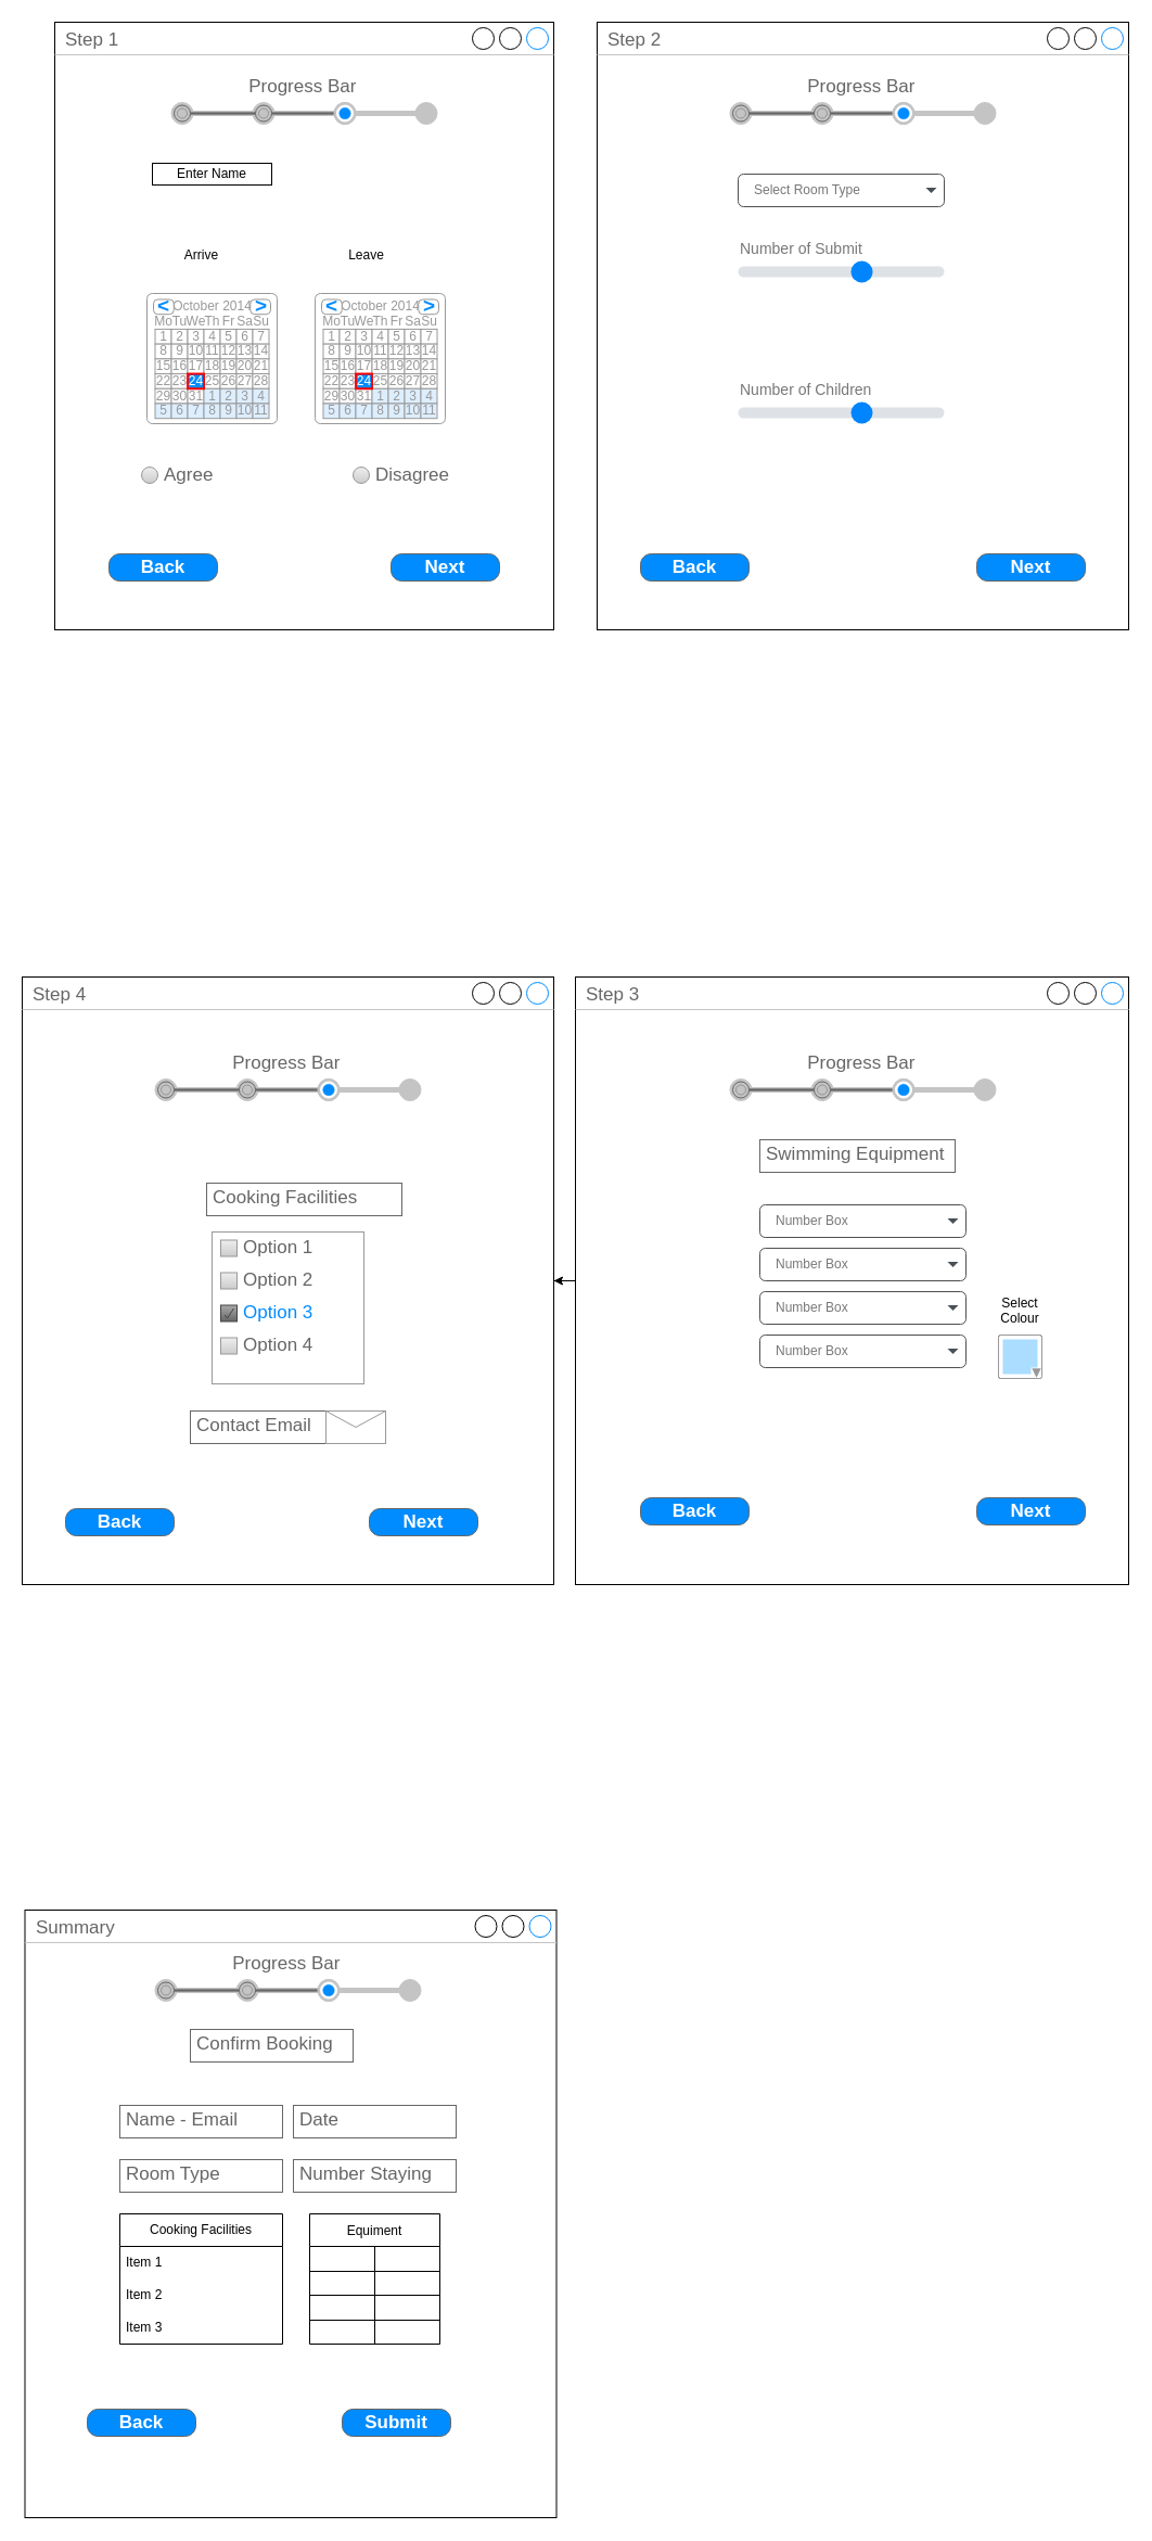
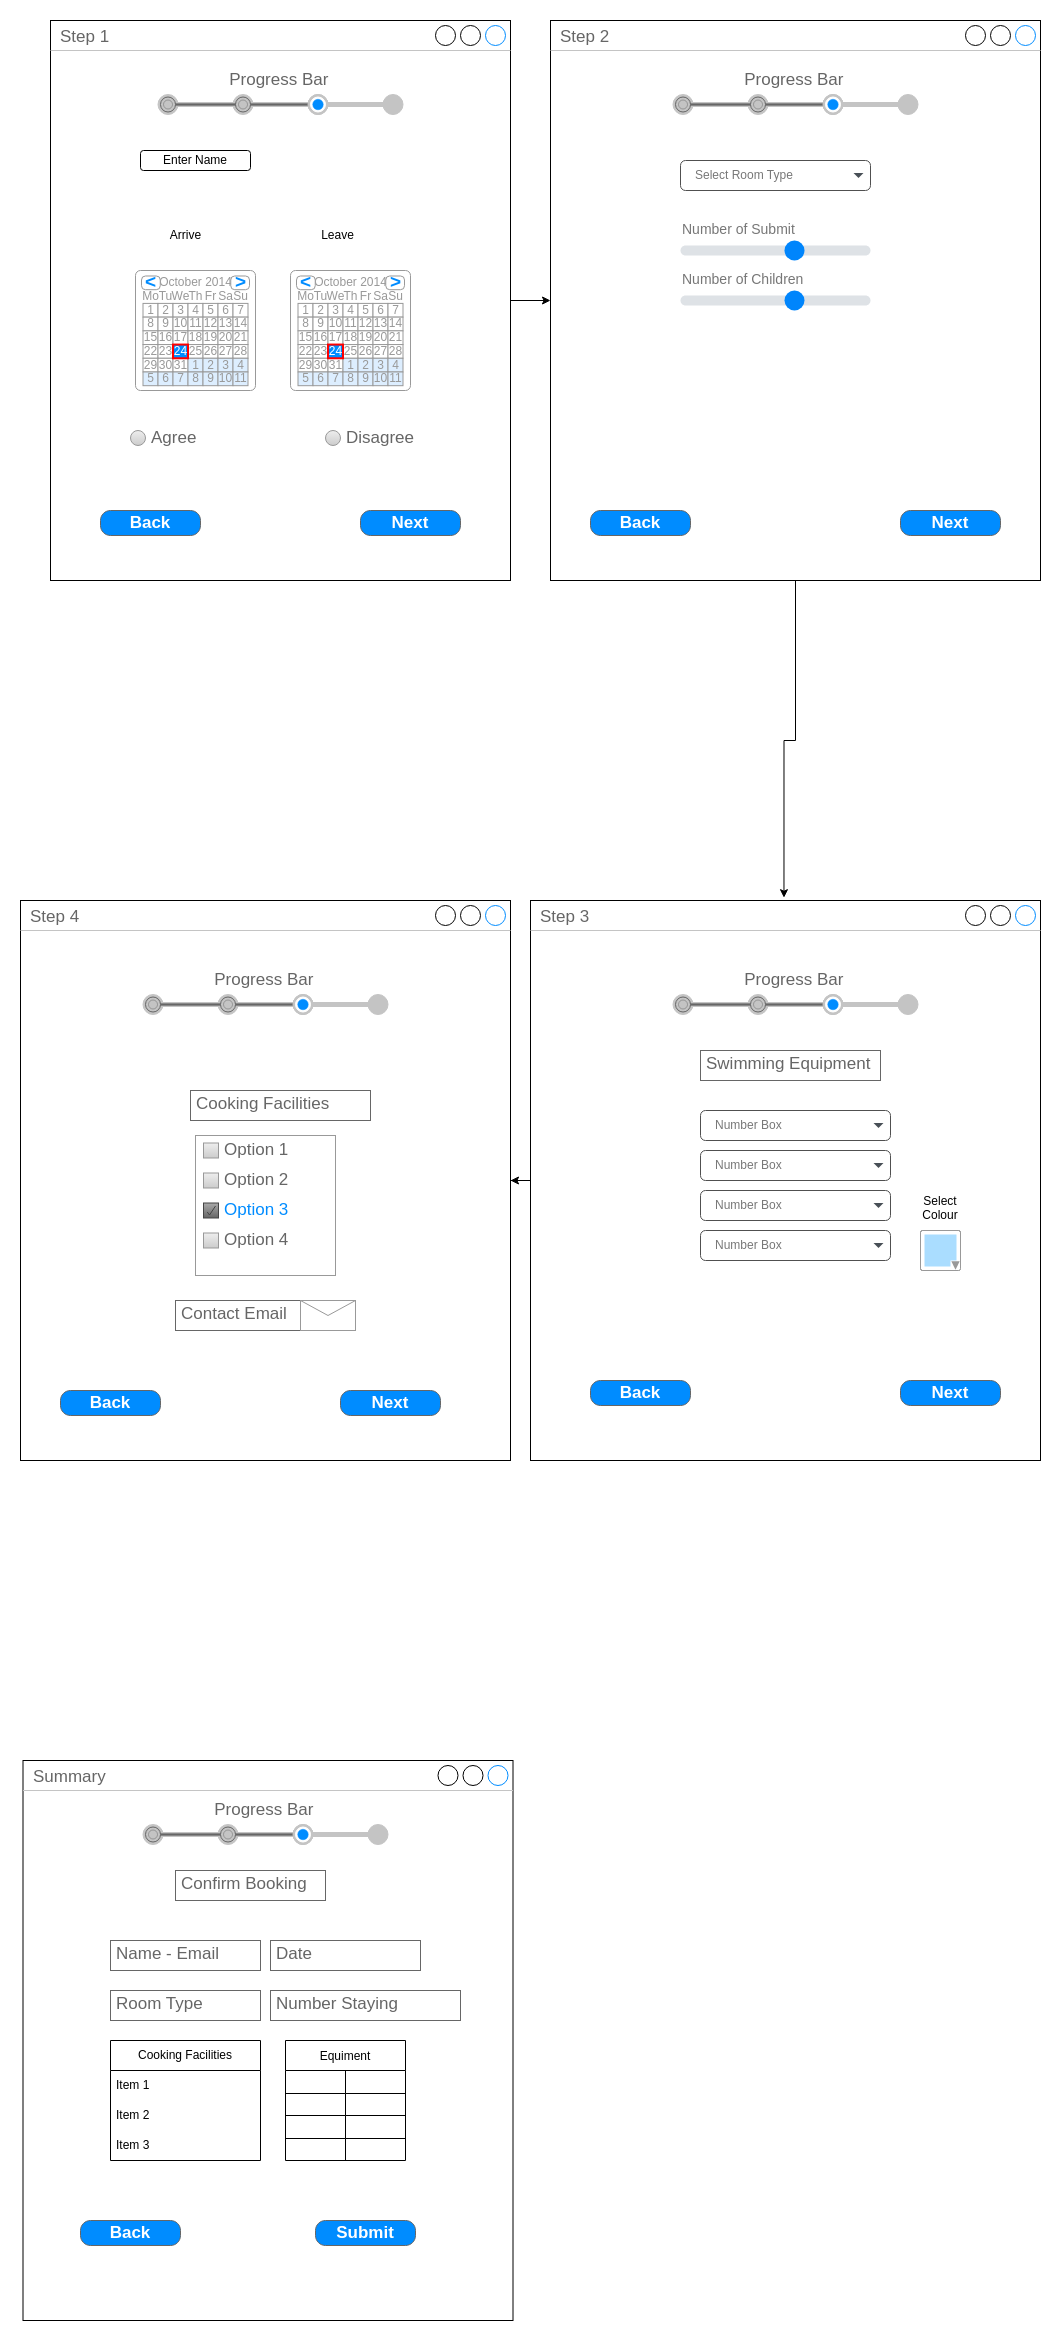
- <mxCell id="81" value="Enter Name" style="rounded=0;whiteSpace=wrap;html=1;" vertex="1" parent="1"><mxGeometry x="140" y="150" width="110" height="20" as="geometry" /></mxCell>
+ <mxCell id="81" value="Enter Name" style="whiteSpace=wrap;html=1;rounded=1;" vertex="1" parent="1"><mxGeometry x="140" y="150" width="110" height="20" as="geometry" /></mxCell>
+ <mxCell id="2" style="edgeStyle=orthogonalEdgeStyle;rounded=0;orthogonalLoop=1;jettySize=auto;html=1;" edge="1" parent="1" source="3" target="7"><mxGeometry relative="1" as="geometry" /></mxCell>
- <mxCell id="86" value="&lt;div&gt;Number of Children&lt;/div&gt;" style="html=1;shadow=0;dashed=0;shape=mxgraph.bootstrap.rangeInput;dx=0.6;strokeColor=#0085FC;fillColor=#DEE2E6;fontColor=#777777;whiteSpace=wrap;align=left;verticalAlign=bottom;fontStyle=0;fontSize=14;labelPosition=center;verticalLabelPosition=top;" vertex="1" parent="1"><mxGeometry x="680" y="370" width="190" height="20" as="geometry" /></mxCell>
+ <mxCell id="86" value="&lt;div&gt;Number of Children&lt;/div&gt;" style="html=1;shadow=0;dashed=0;shape=mxgraph.bootstrap.rangeInput;dx=0.6;strokeColor=#0085FC;fillColor=#DEE2E6;fontColor=#777777;whiteSpace=wrap;align=left;verticalAlign=bottom;fontStyle=0;fontSize=14;labelPosition=center;verticalLabelPosition=top;" vertex="1" parent="1"><mxGeometry x="680" y="290" width="190" height="20" as="geometry" /></mxCell>
+ <mxCell id="9" style="edgeStyle=orthogonalEdgeStyle;rounded=0;orthogonalLoop=1;jettySize=auto;html=1;entryX=0.497;entryY=-0.005;entryDx=0;entryDy=0;entryPerimeter=0;" edge="1" parent="1" source="7" target="6"><mxGeometry relative="1" as="geometry" /></mxCell>
- <mxCell id="106" value="Number Staying" style="strokeWidth=1;shadow=0;dashed=0;align=center;html=1;shape=mxgraph.mockup.text.textBox;fontColor=#666666;align=left;fontSize=17;spacingLeft=4;spacingTop=-3;whiteSpace=wrap;strokeColor=#666666;mainText=" vertex="1" parent="1"><mxGeometry x="270" y="1990" width="150" height="30" as="geometry" /></mxCell>
+ <mxCell id="106" value="Number Staying" style="strokeWidth=1;shadow=0;dashed=0;align=center;html=1;shape=mxgraph.mockup.text.textBox;fontColor=#666666;align=left;fontSize=17;spacingLeft=4;spacingTop=-3;whiteSpace=wrap;strokeColor=#666666;mainText=" vertex="1" parent="1"><mxGeometry x="270" y="1990" width="190" height="30" as="geometry" /></mxCell>
